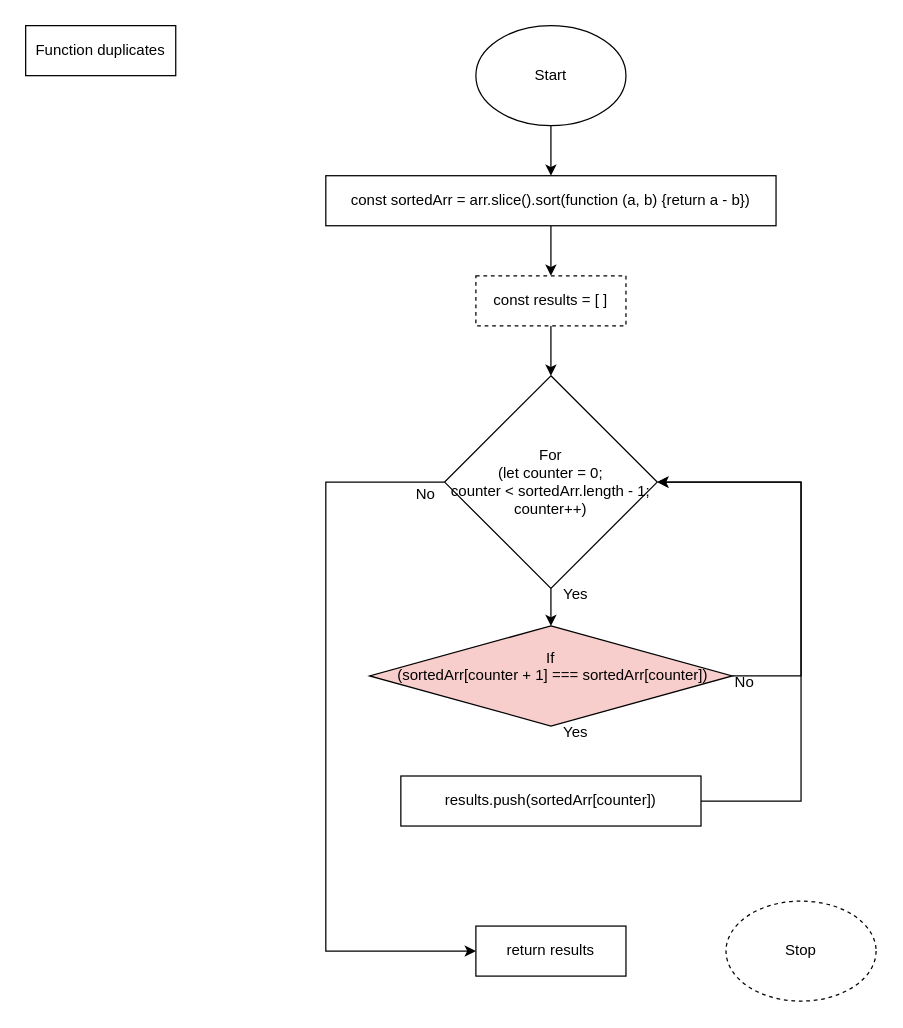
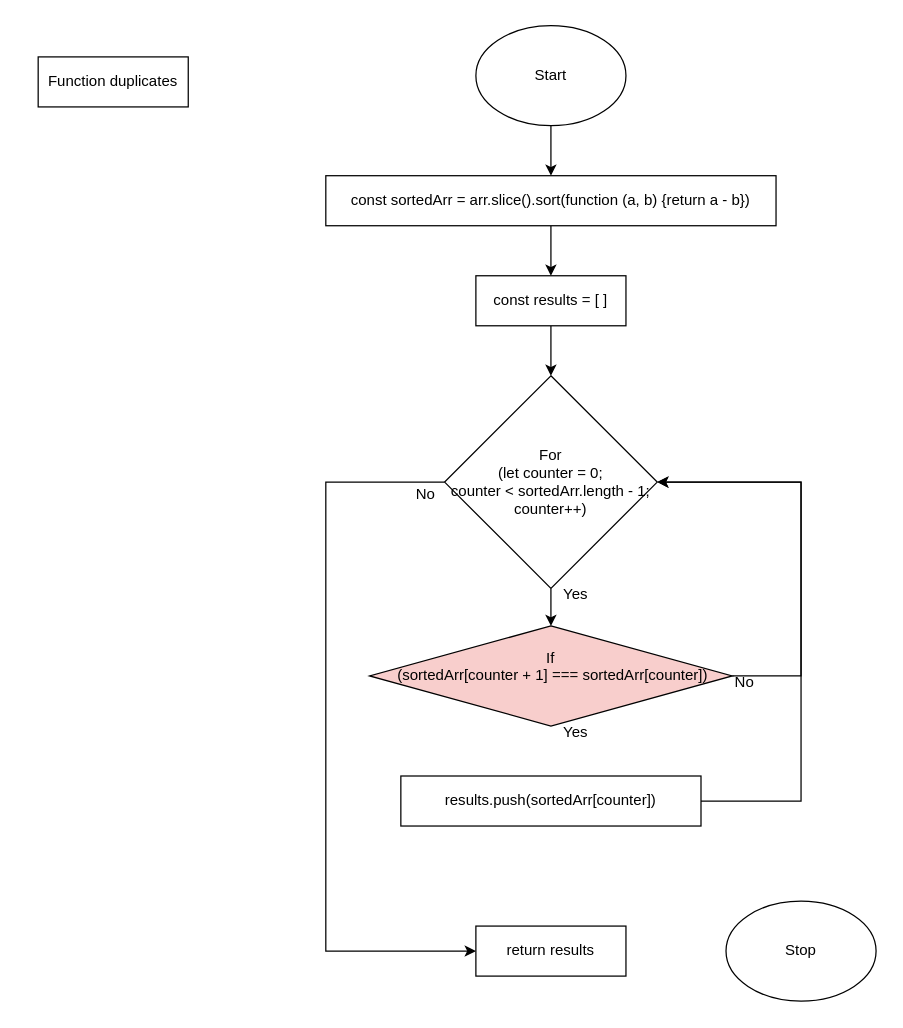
- <mxCell id="5" value="Function duplicates" style="rounded=0;whiteSpace=wrap;html=1;" vertex="1" parent="1"><mxGeometry width="120" height="40" as="geometry" x="20" y="20" /></mxCell>
+ <mxCell id="5" value="Function duplicates" style="rounded=0;whiteSpace=wrap;html=1;" vertex="1" parent="1"><mxGeometry x="30" y="45" width="120" height="40" as="geometry" /></mxCell>
- <mxCell id="19" value="const results = [ ]" style="rounded=0;whiteSpace=wrap;html=1;dashed=1;" vertex="1" parent="1"><mxGeometry x="380" y="220" width="120" height="40" as="geometry" /></mxCell>
+ <mxCell id="19" value="const results = [ ]" style="rounded=0;whiteSpace=wrap;html=1;" vertex="1" parent="1"><mxGeometry x="380" y="220" width="120" height="40" as="geometry" /></mxCell>
- <mxCell id="15" value="Stop" style="ellipse;whiteSpace=wrap;html=1;dashed=1;" vertex="1" parent="1"><mxGeometry x="580" y="720" width="120" height="80" as="geometry" /></mxCell>
+ <mxCell id="15" value="Stop" style="ellipse;whiteSpace=wrap;html=1;" vertex="1" parent="1"><mxGeometry x="580" y="720" width="120" height="80" as="geometry" /></mxCell>
